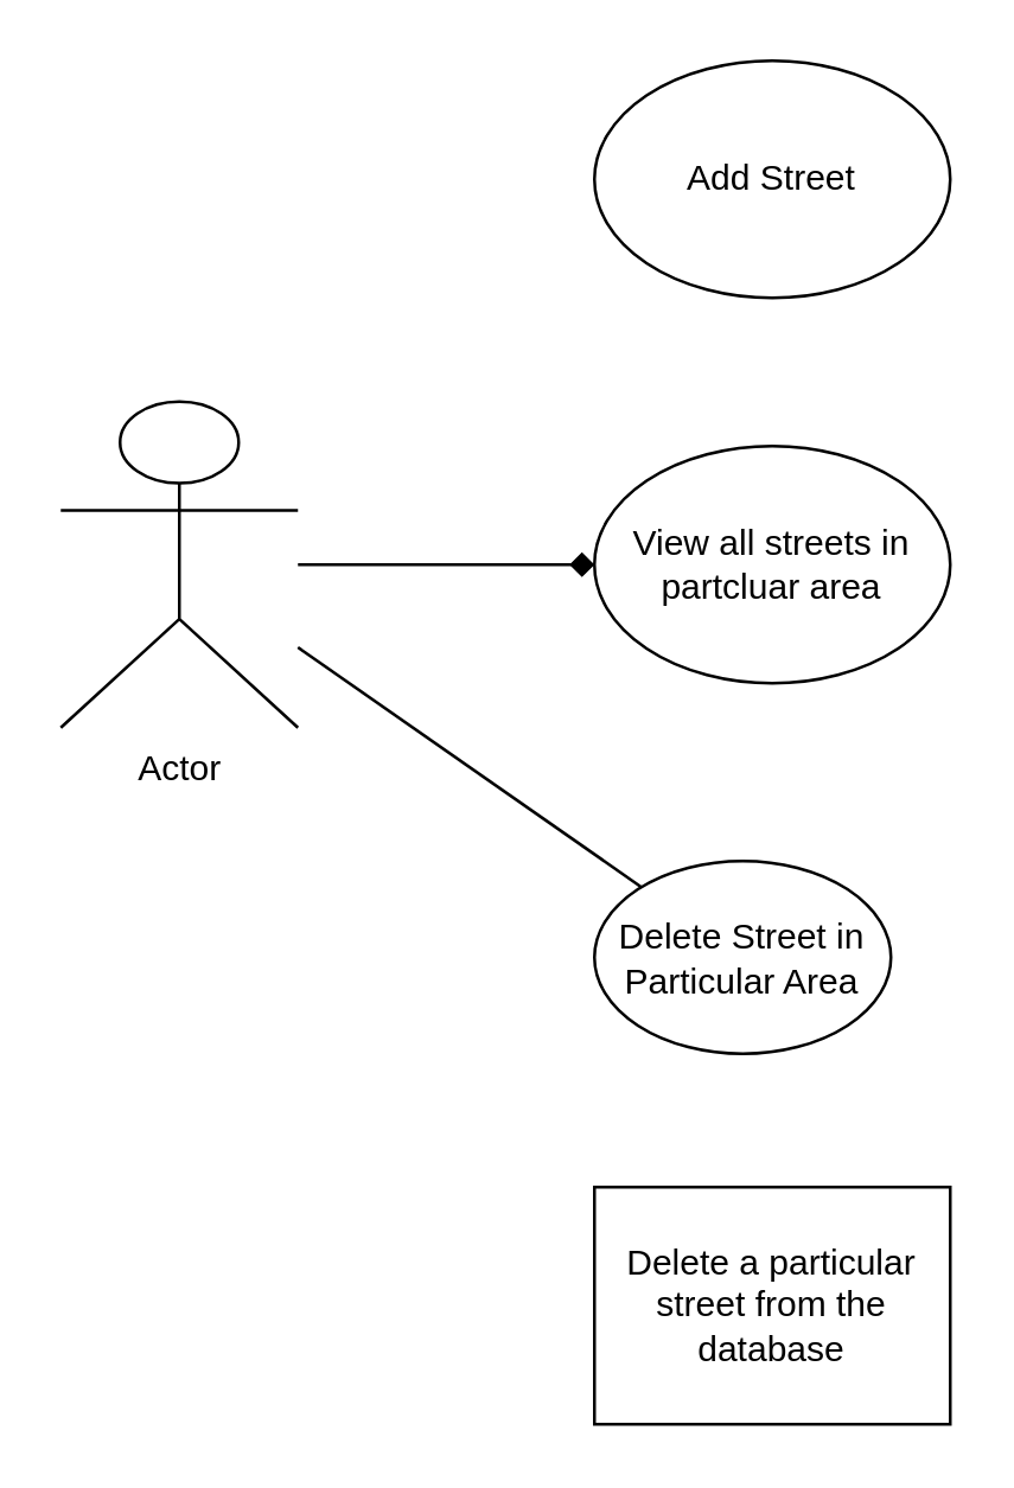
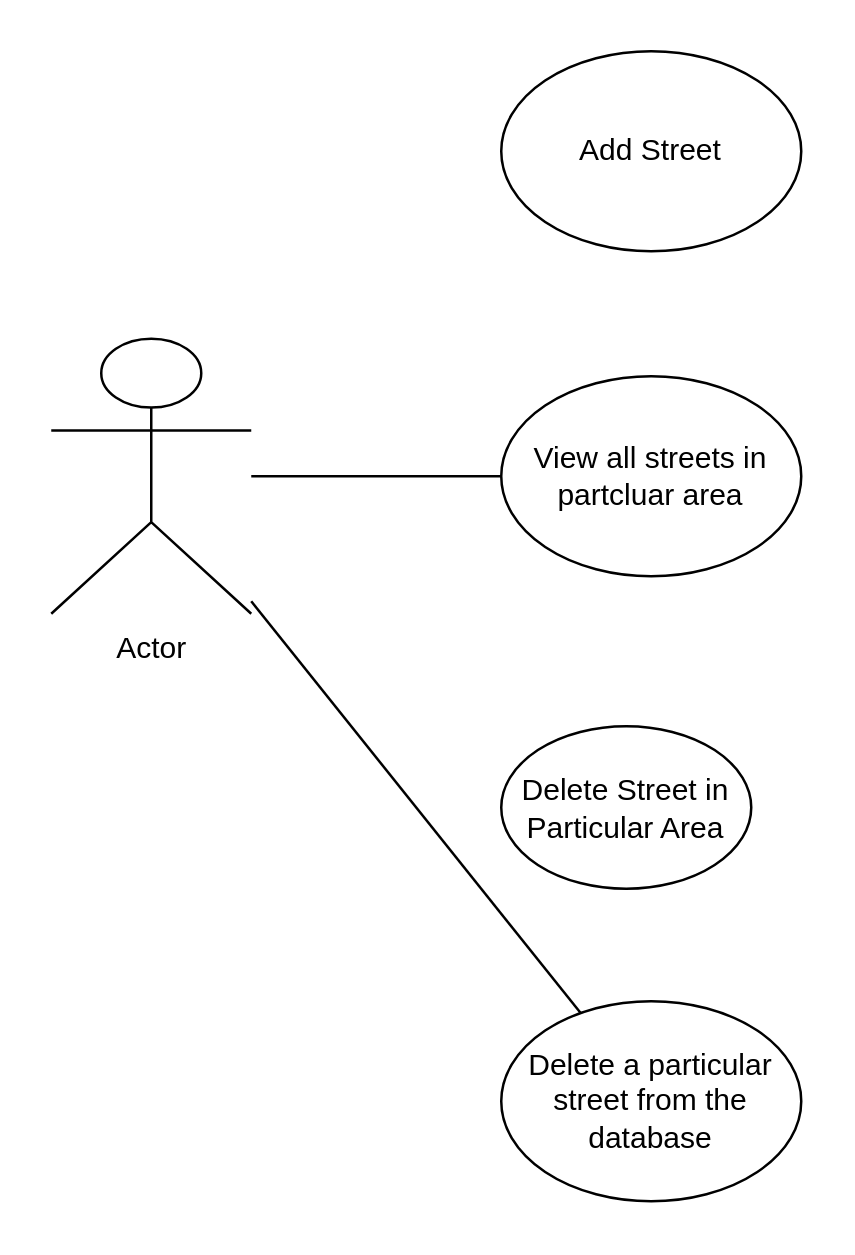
- <mxCell id="6" value="" style="endArrow=diamond;html=1;rounded=0;" edge="1" parent="1" source="2" target="4"><mxGeometry width="50" height="50" relative="1" as="geometry"><mxPoint x="100" y="260" as="sourcePoint" /><mxPoint x="150" y="210" as="targetPoint" /></mxGeometry></mxCell>
+ <mxCell id="6" value="" style="endArrow=none;html=1;rounded=0;" edge="1" parent="1" source="2" target="4"><mxGeometry width="50" height="50" relative="1" as="geometry"><mxPoint x="100" y="260" as="sourcePoint" /><mxPoint x="150" y="210" as="targetPoint" /></mxGeometry></mxCell>
- <mxCell id="7" value="" style="endArrow=none;html=1;rounded=0;" edge="1" parent="1" source="2" target="5"><mxGeometry width="50" height="50" relative="1" as="geometry"><mxPoint x="110" y="320" as="sourcePoint" /><mxPoint x="160" y="270" as="targetPoint" /></mxGeometry></mxCell>
+ <mxCell id="7" value="" style="endArrow=none;html=1;rounded=0;" edge="1" parent="1" source="2" target="8"><mxGeometry width="50" height="50" relative="1" as="geometry"><mxPoint x="110" y="320" as="sourcePoint" /><mxPoint x="160" y="270" as="targetPoint" /></mxGeometry></mxCell>
- <mxCell id="8" value="Delete a particular street from the database" style="whiteSpace=wrap;html=1;rounded=0;" vertex="1" parent="1"><mxGeometry x="200" y="400" width="120" height="80" as="geometry" /></mxCell>
+ <mxCell id="8" value="Delete a particular street from the database" style="ellipse;whiteSpace=wrap;html=1;" vertex="1" parent="1"><mxGeometry x="200" y="400" width="120" height="80" as="geometry" /></mxCell>
